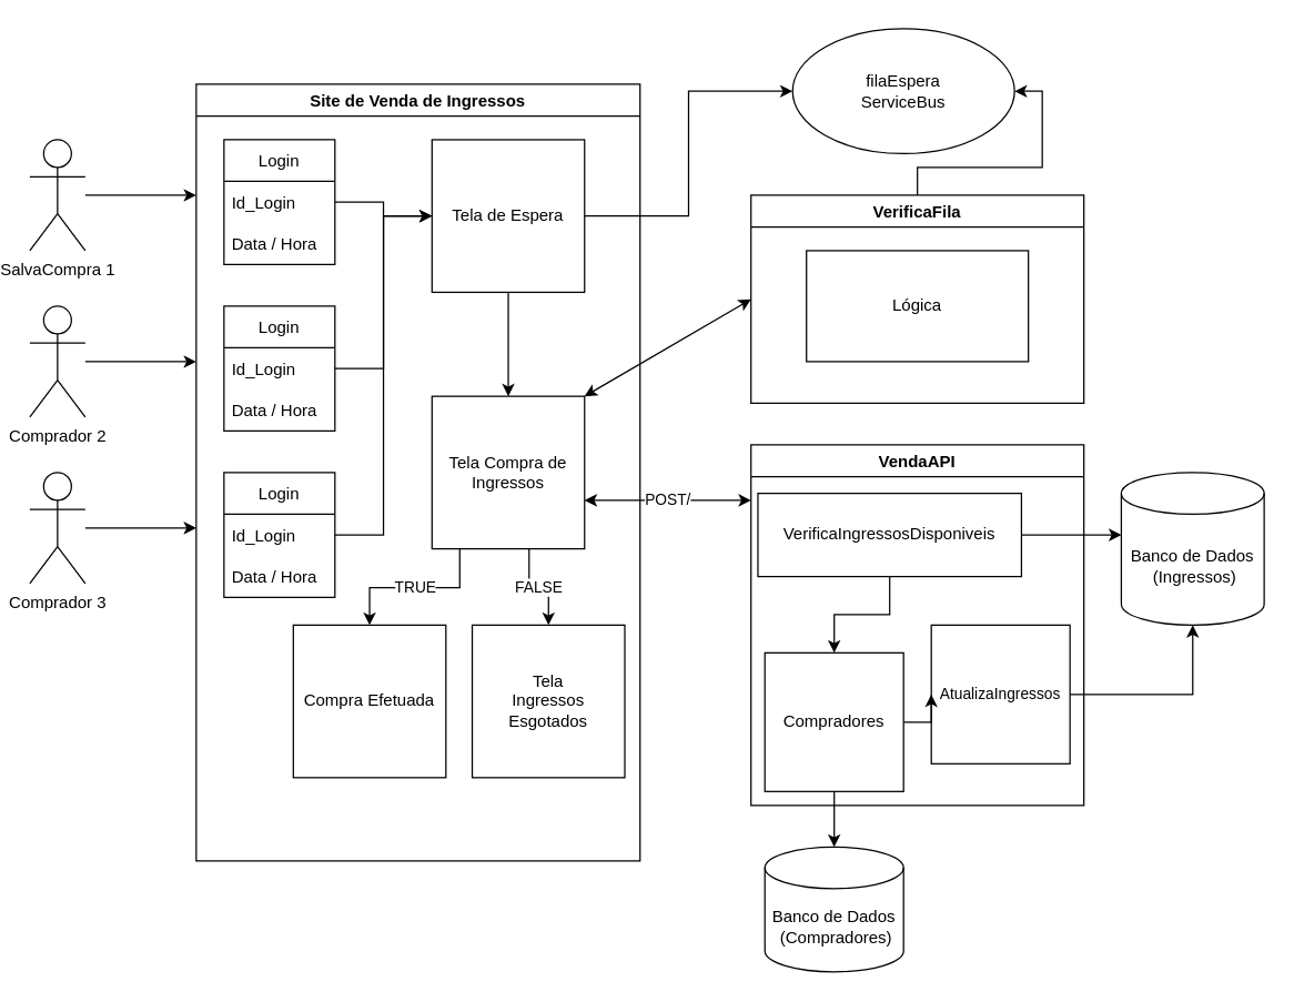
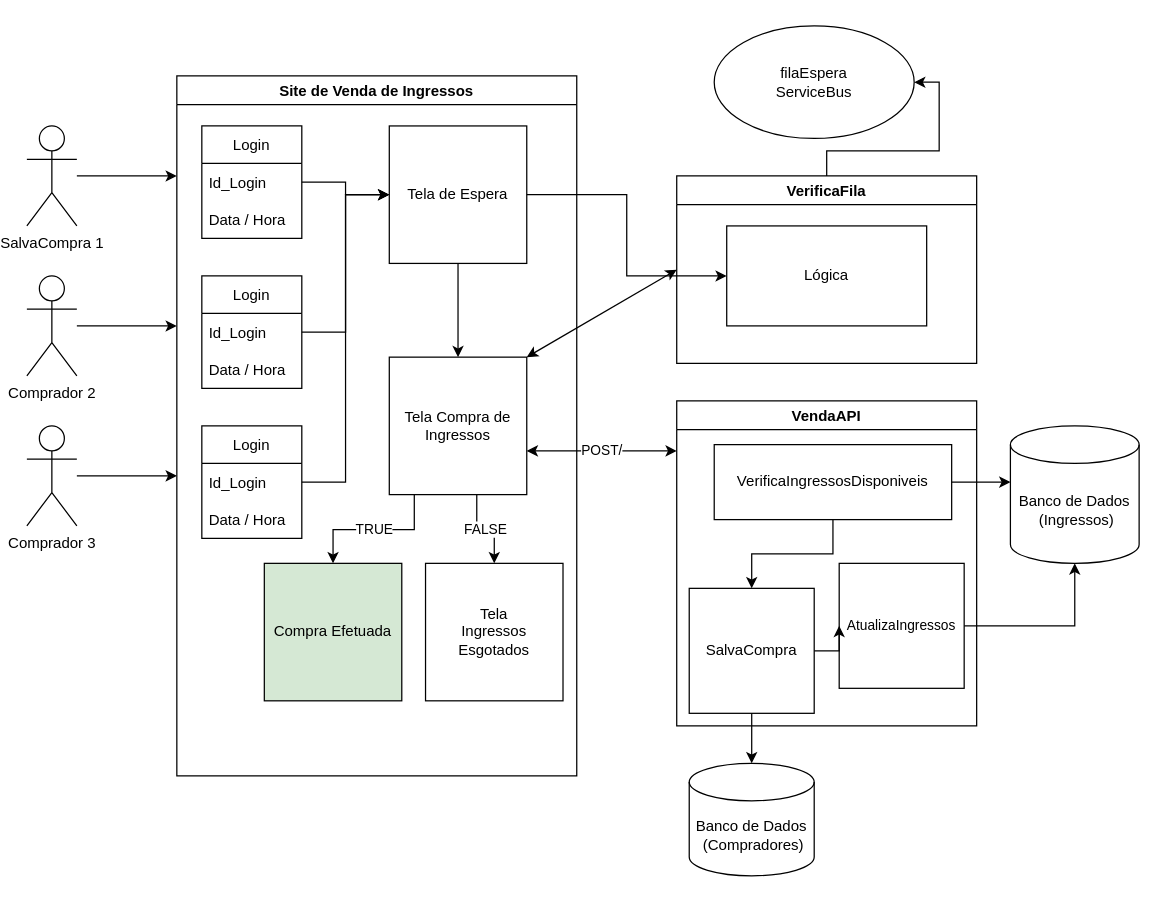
- <mxCell id="37" style="edgeStyle=orthogonalEdgeStyle;rounded=0;orthogonalLoop=1;jettySize=auto;html=1;entryX=0;entryY=0.5;entryDx=0;entryDy=0;" parent="1" source="20" target="36" edge="1"><mxGeometry relative="1" as="geometry" /></mxCell>
+ <mxCell id="37" style="edgeStyle=orthogonalEdgeStyle;rounded=0;orthogonalLoop=1;jettySize=auto;html=1;" parent="1" source="20" target="40" edge="1"><mxGeometry relative="1" as="geometry" /></mxCell>
- <mxCell id="32" value="VerificaIngressosDisponiveis" style="rounded=0;whiteSpace=wrap;html=1;" parent="30" vertex="1"><mxGeometry x="5" y="35" width="190" height="60" as="geometry" /></mxCell>
+ <mxCell id="32" value="VerificaIngressosDisponiveis" style="rounded=0;whiteSpace=wrap;html=1;" parent="30" vertex="1"><mxGeometry x="30" y="35" width="190" height="60" as="geometry" /></mxCell>
- <mxCell id="25" value="Compra Efetuada" style="whiteSpace=wrap;html=1;aspect=fixed;" parent="8" vertex="1"><mxGeometry x="70" y="390" width="110" height="110" as="geometry" /></mxCell>
+ <mxCell id="25" value="Compra Efetuada" style="whiteSpace=wrap;html=1;aspect=fixed;fillColor=#d5e8d4;" parent="8" vertex="1"><mxGeometry x="70" y="390" width="110" height="110" as="geometry" /></mxCell>
- <mxCell id="33" value="Compradores" style="whiteSpace=wrap;html=1;aspect=fixed;" parent="30" vertex="1"><mxGeometry x="10" y="150" width="100" height="100" as="geometry" /></mxCell>
+ <mxCell id="33" value="SalvaCompra" style="whiteSpace=wrap;html=1;aspect=fixed;" parent="30" vertex="1"><mxGeometry x="10" y="150" width="100" height="100" as="geometry" /></mxCell>
